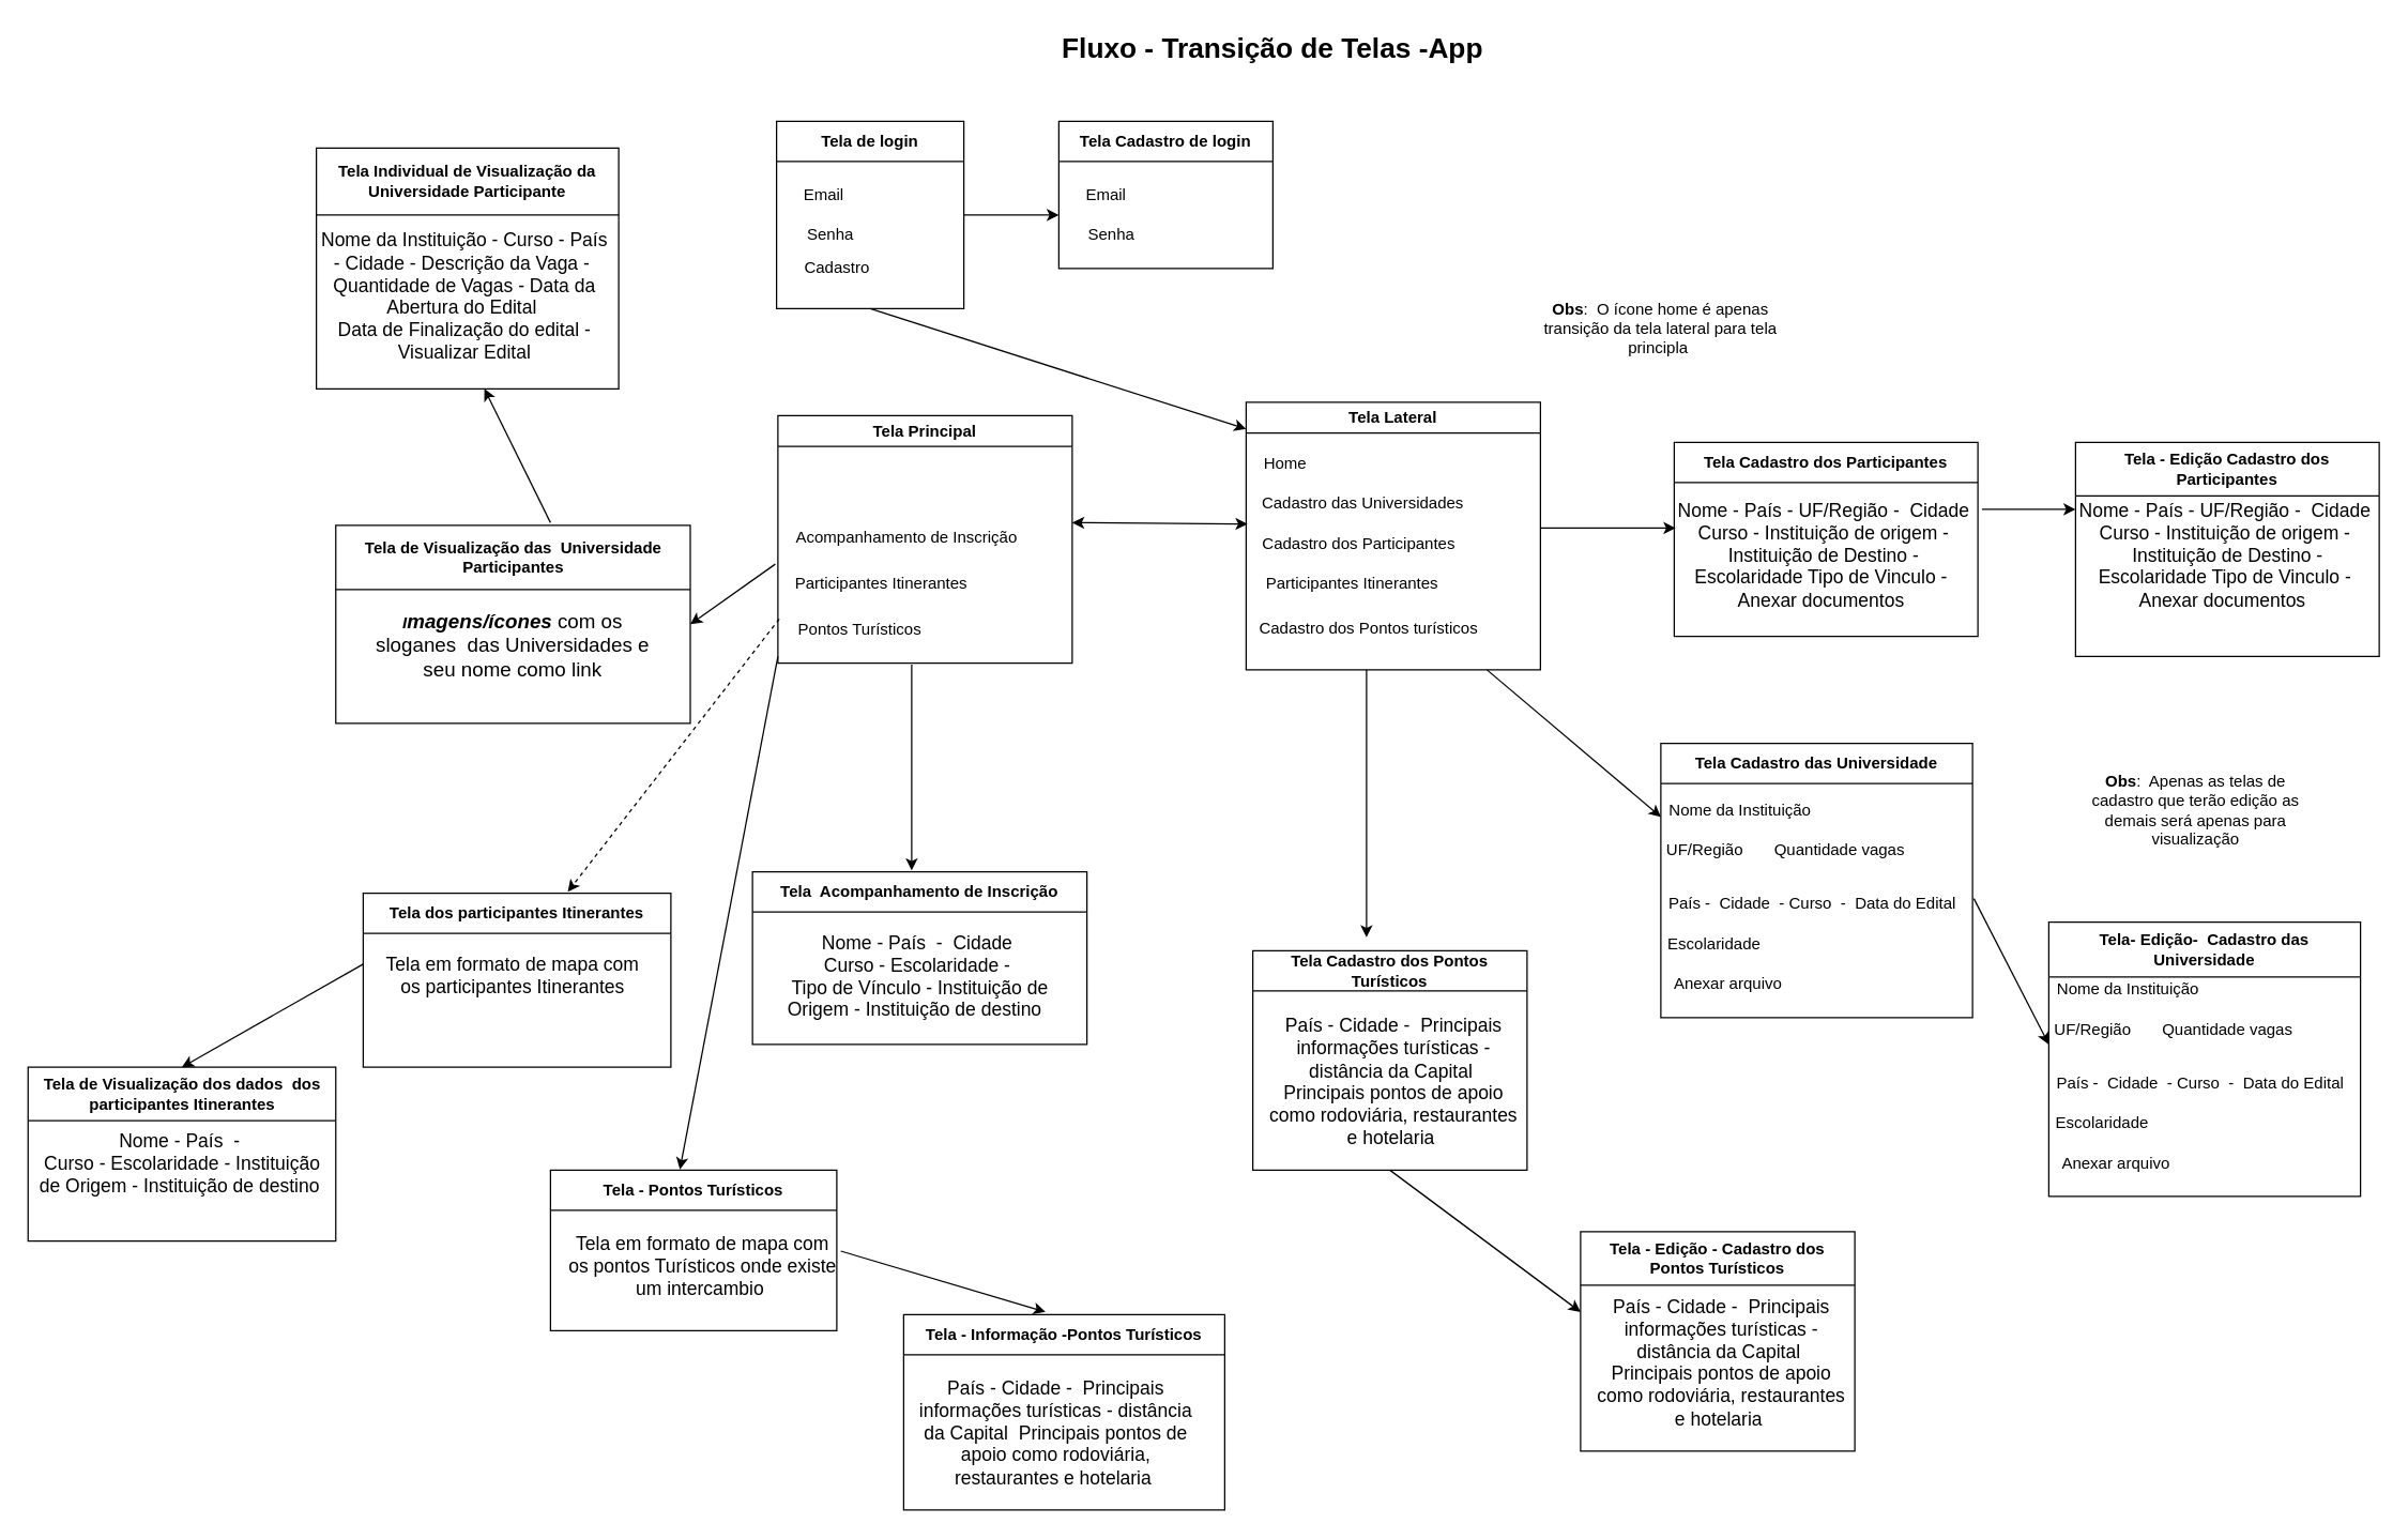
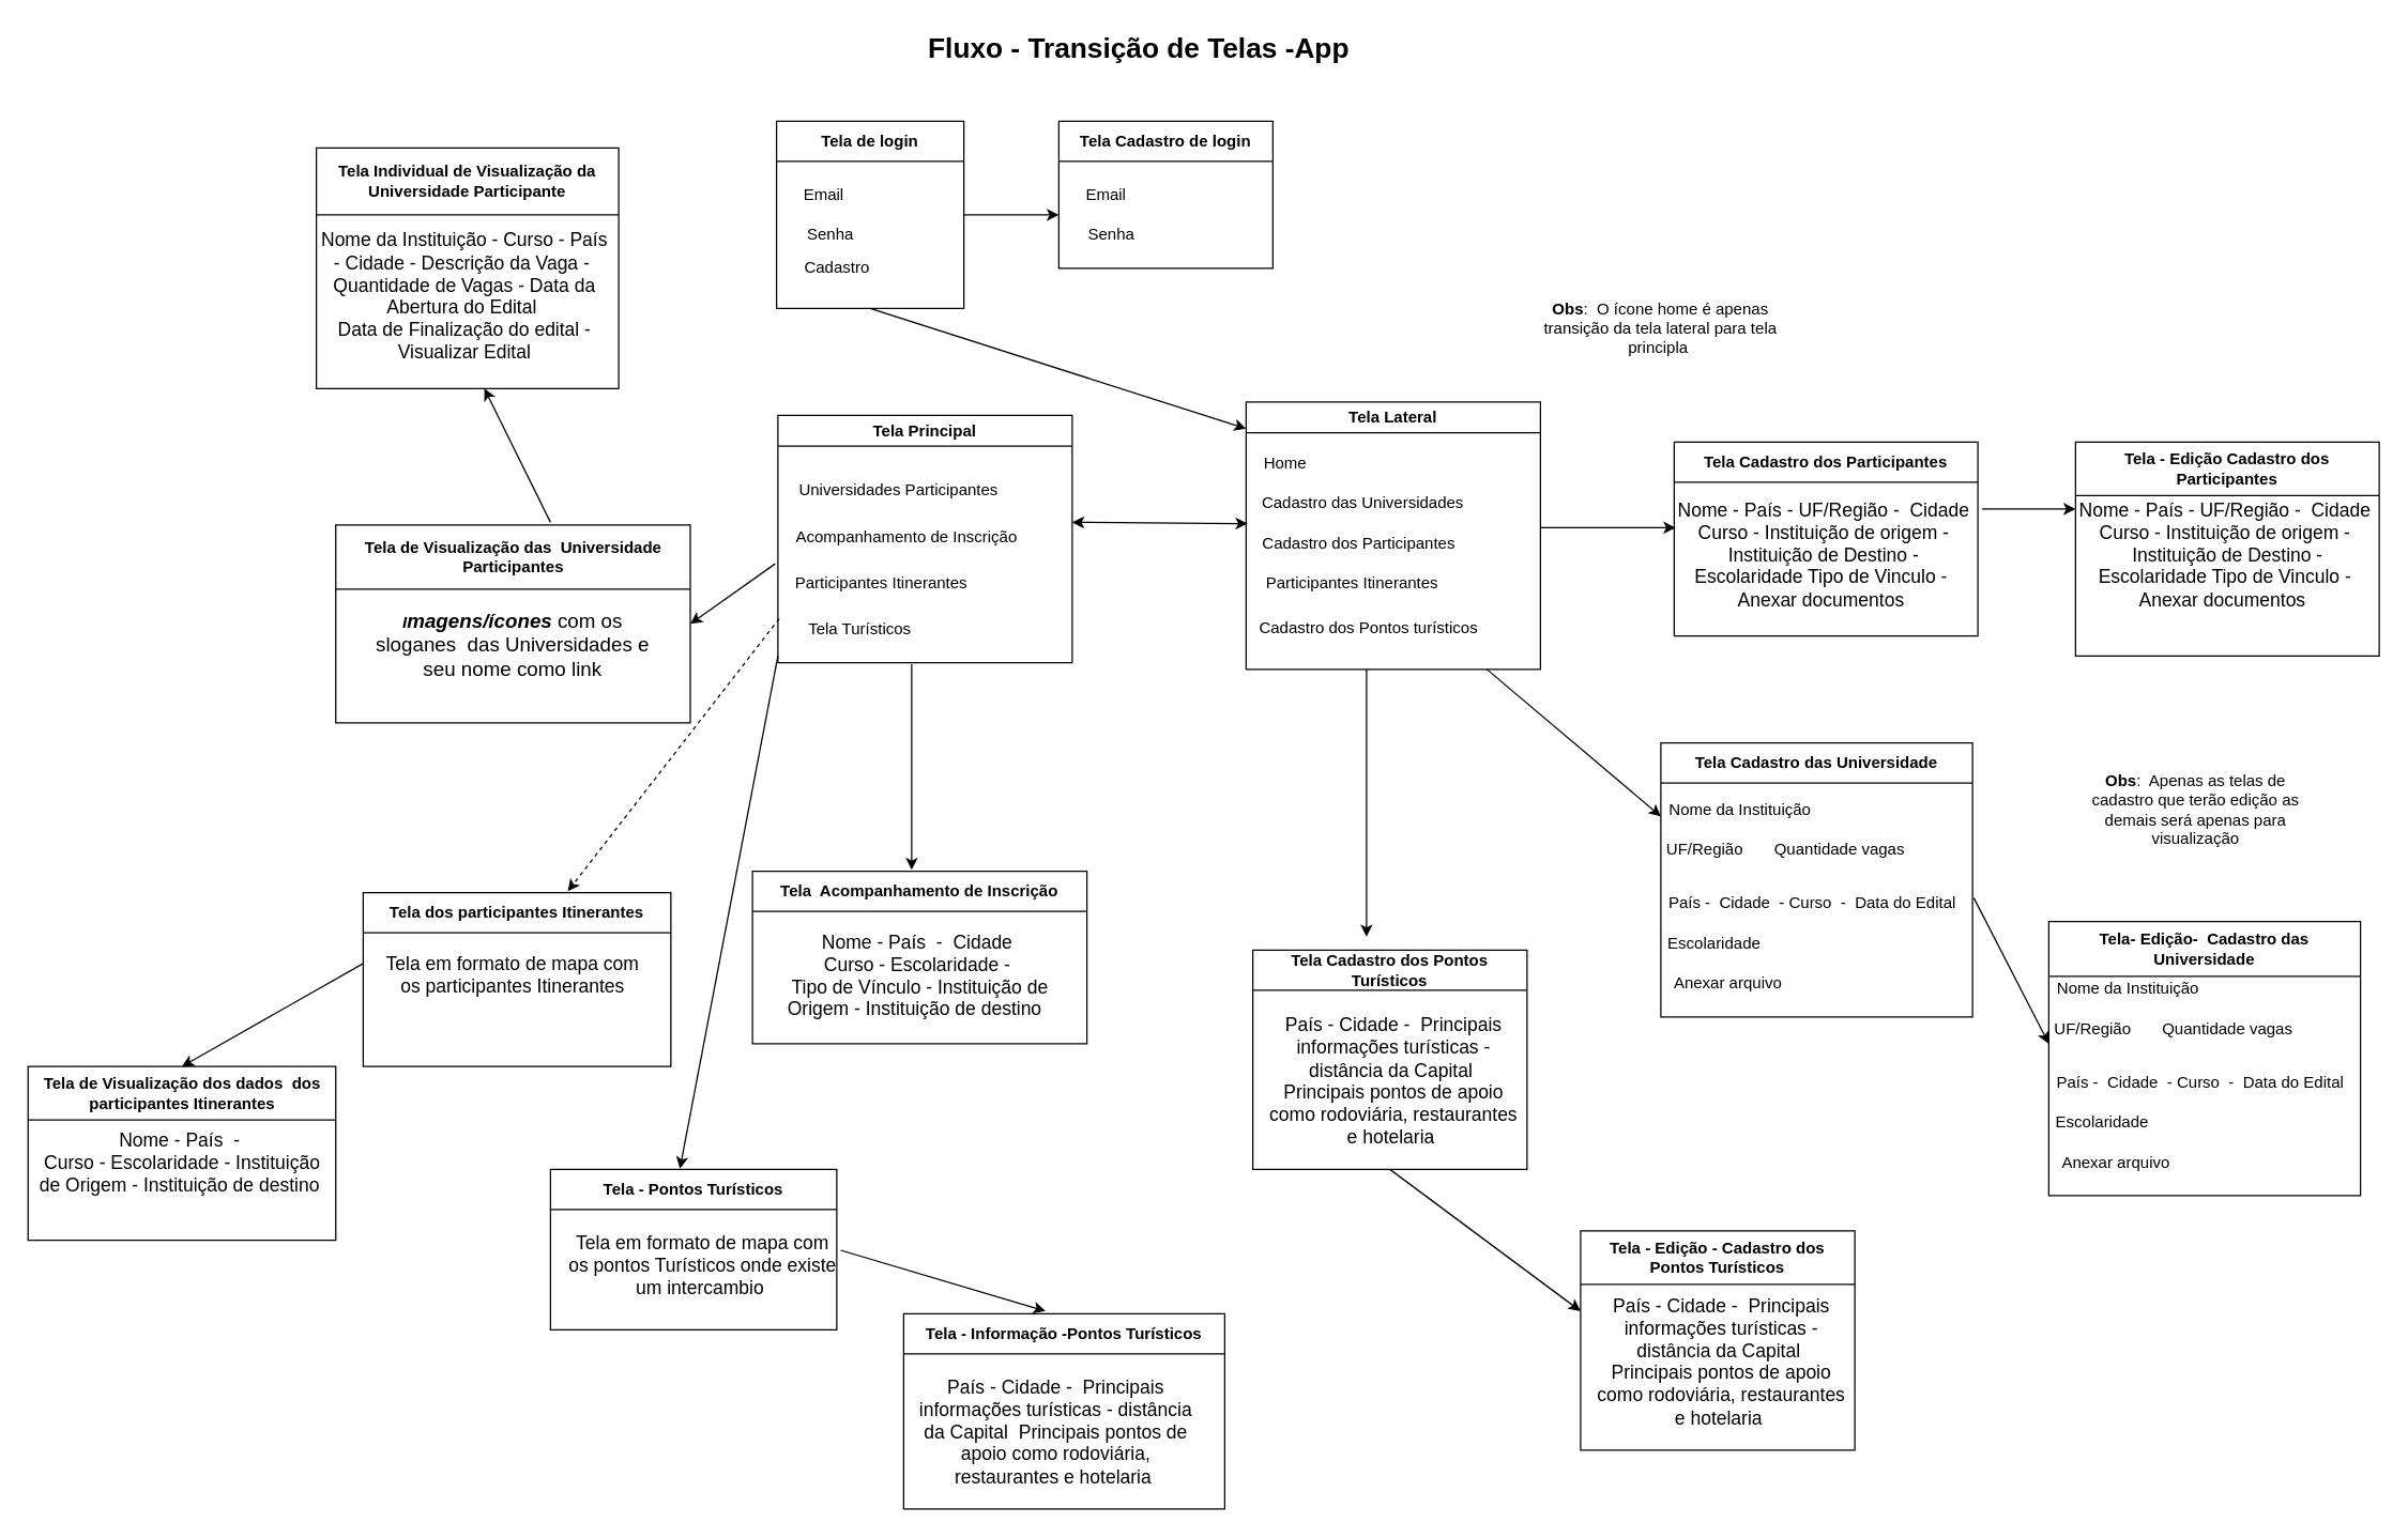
- <mxCell id="2" value="&lt;b&gt;&lt;font style=&quot;font-size: 21px;&quot;&gt;Fluxo - Transição de Telas -App&lt;/font&gt;&lt;/b&gt;" style="text;strokeColor=none;fillColor=none;html=1;align=center;verticalAlign=middle;whiteSpace=wrap;rounded=0;fontSize=16;" parent="1" vertex="1"><mxGeometry x="771" y="20" width="360" height="30" as="geometry" /></mxCell>
+ <mxCell id="2" value="&lt;b&gt;&lt;font style=&quot;font-size: 21px;&quot;&gt;Fluxo - Transição de Telas -App&lt;/font&gt;&lt;/b&gt;" style="text;strokeColor=none;fillColor=none;html=1;align=center;verticalAlign=middle;whiteSpace=wrap;rounded=0;fontSize=16;" parent="1" vertex="1"><mxGeometry x="671" y="20" width="360" height="30" as="geometry" /></mxCell>
+ <mxCell id="4" value="Universidades Participantes" style="text;html=1;align=center;verticalAlign=middle;resizable=0;points=[];autosize=1;strokeColor=none;fillColor=none;" parent="3" vertex="1"><mxGeometry x="5" y="41" width="170" height="30" as="geometry" /></mxCell>
- <mxCell id="7" value="Pontos Turísticos" style="text;html=1;align=center;verticalAlign=middle;resizable=0;points=[];autosize=1;strokeColor=none;fillColor=none;" parent="3" vertex="1"><mxGeometry x="1" y="145" width="120" height="30" as="geometry" /></mxCell>
+ <mxCell id="7" value="Tela Turísticos" style="text;html=1;align=center;verticalAlign=middle;resizable=0;points=[];autosize=1;strokeColor=none;fillColor=none;" parent="3" vertex="1"><mxGeometry x="1" y="145" width="120" height="30" as="geometry" /></mxCell>
